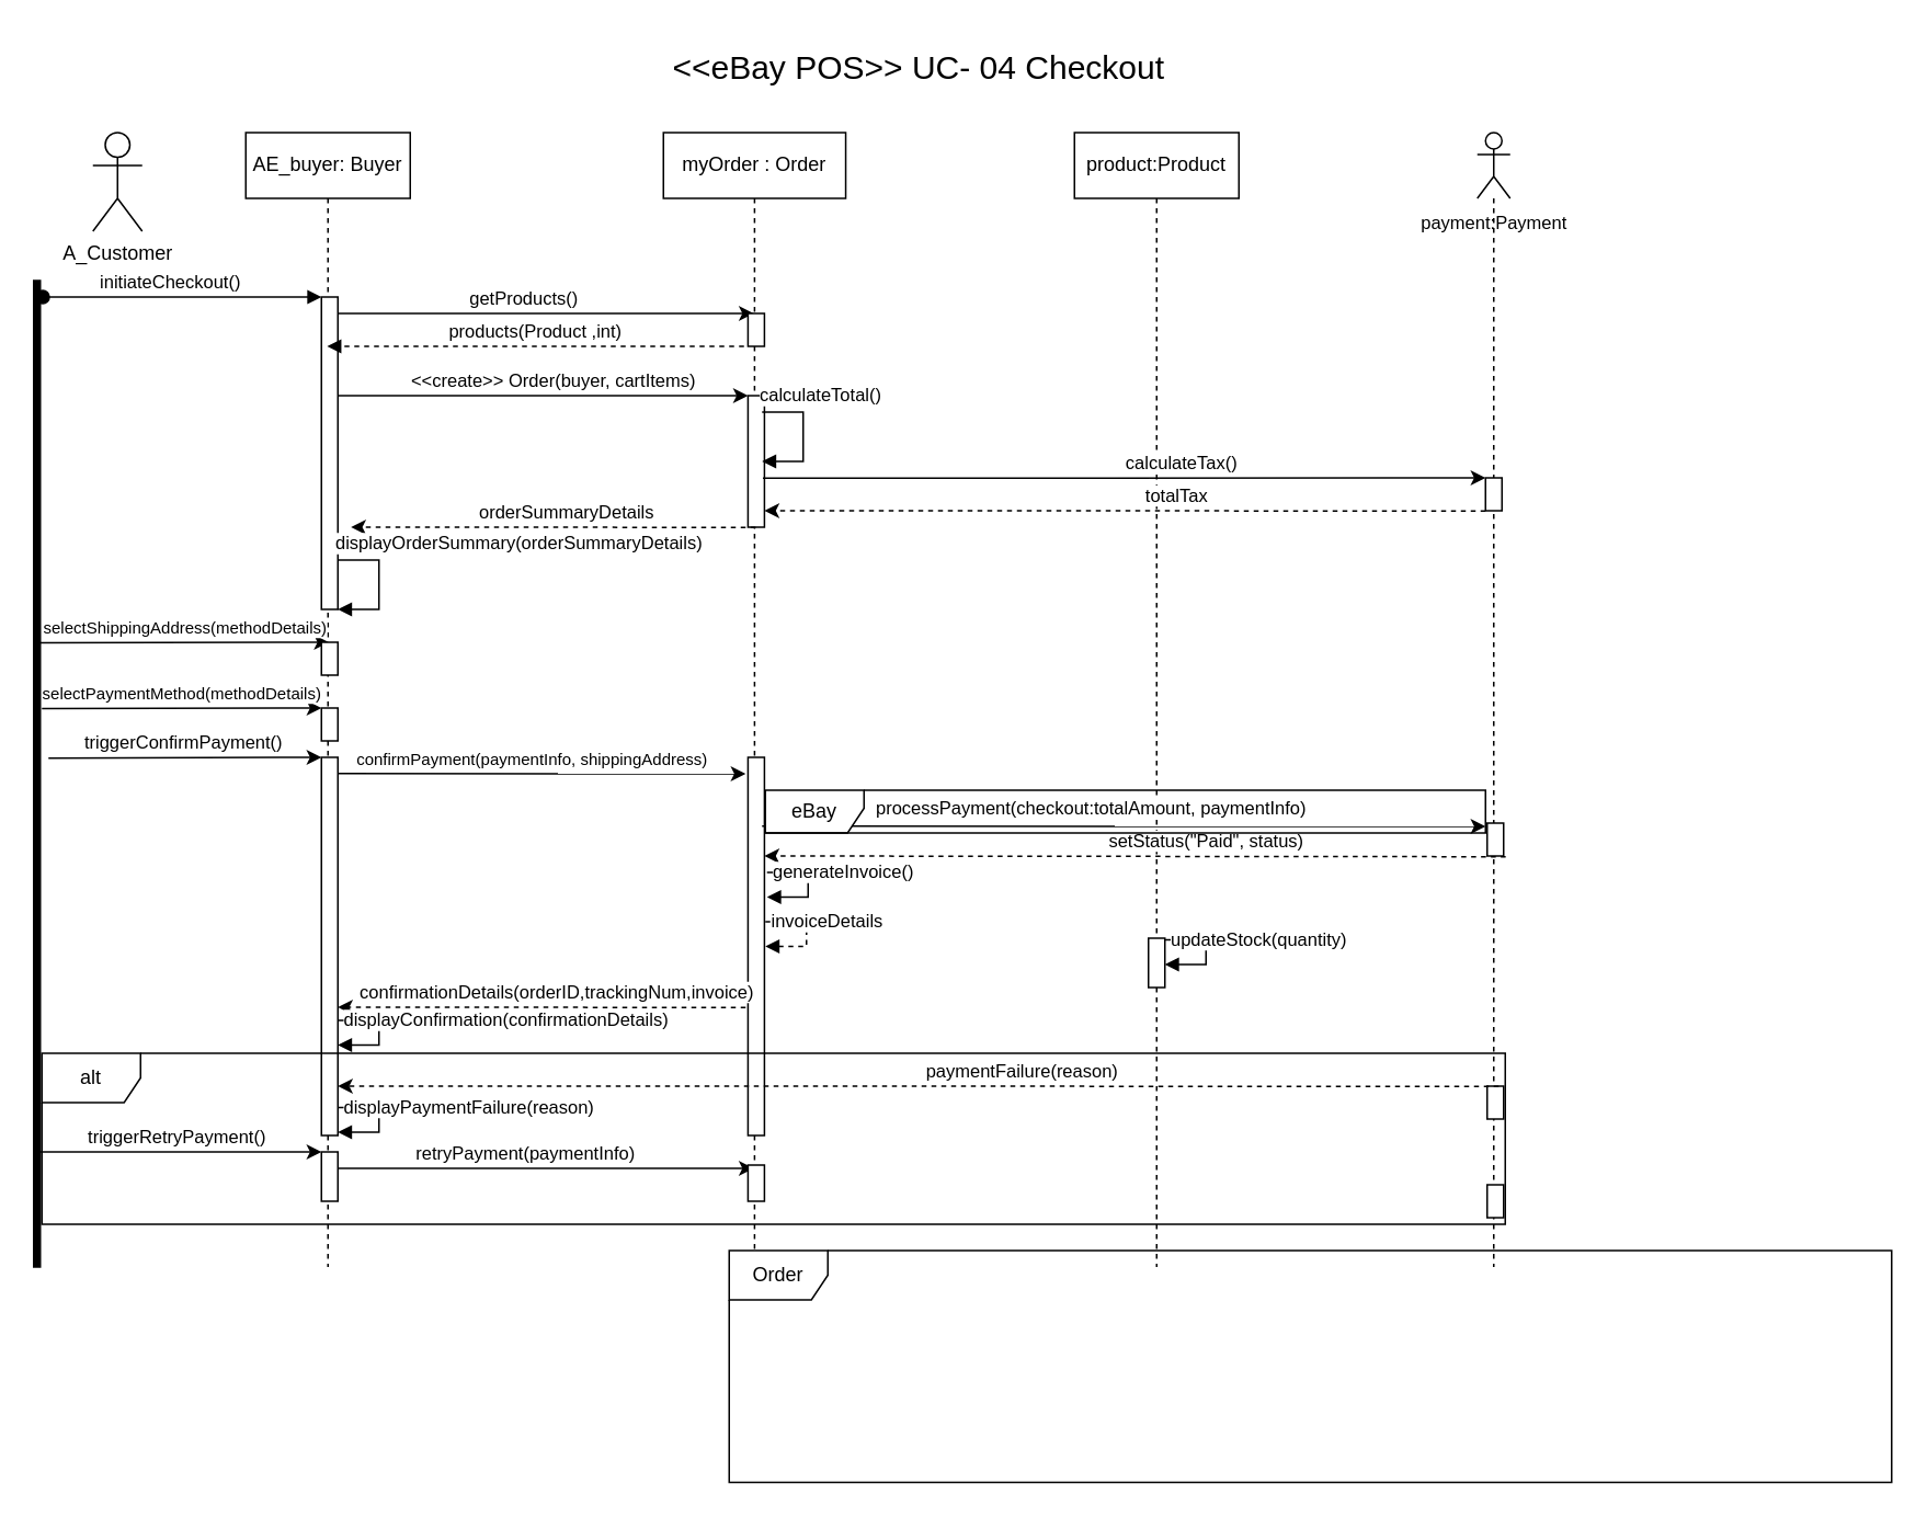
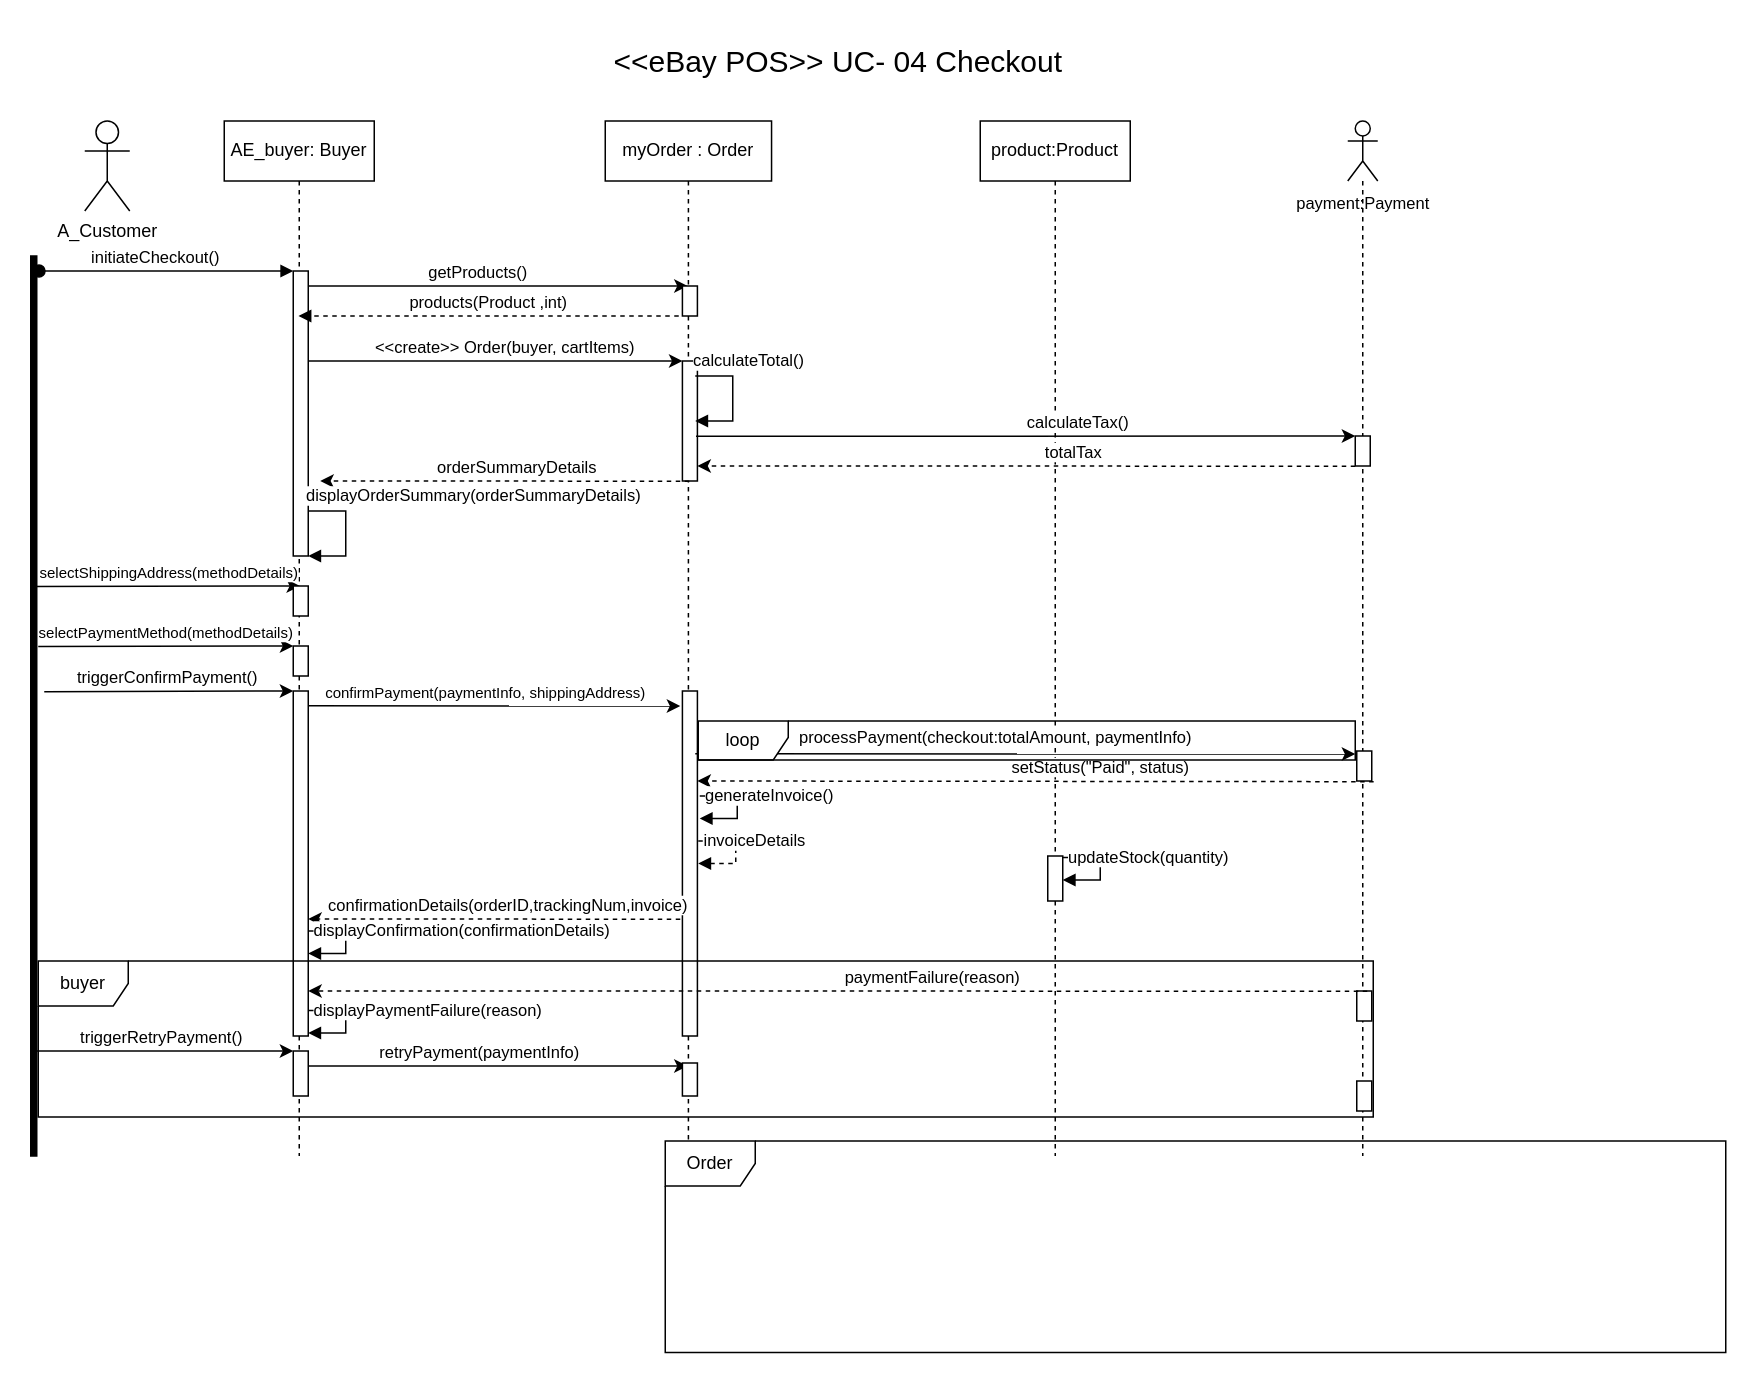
- <mxCell id="60" value="eBay" style="shape=umlFrame;whiteSpace=wrap;html=1;pointerEvents=0;" parent="1" vertex="1"><mxGeometry x="465" y="480" width="438" height="26" as="geometry" /></mxCell>
+ <mxCell id="60" value="loop" style="shape=umlFrame;whiteSpace=wrap;html=1;pointerEvents=0;" parent="1" vertex="1"><mxGeometry x="465" y="480" width="438" height="26" as="geometry" /></mxCell>
- <mxCell id="61" value="alt" style="shape=umlFrame;whiteSpace=wrap;html=1;pointerEvents=0;" parent="1" vertex="1"><mxGeometry x="25" y="640" width="890" height="104" as="geometry" /></mxCell>
+ <mxCell id="61" value="buyer" style="shape=umlFrame;whiteSpace=wrap;html=1;pointerEvents=0;" parent="1" vertex="1"><mxGeometry x="25" y="640" width="890" height="104" as="geometry" /></mxCell>
